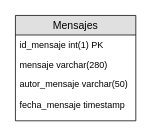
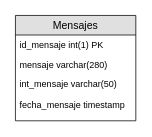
- <mxCell id="5" value="autor_mensaje varchar(50)&#10;&#10;fecha_mensaje timestamp" style="text;strokeColor=none;fillColor=none;spacingLeft=4;spacingRight=4;overflow=hidden;rotatable=0;points=[[0,0.5],[1,0.5]];portConstraint=eastwest;fontSize=12;" vertex="1" parent="2"><mxGeometry y="78" width="160" height="62" as="geometry" /></mxCell>
+ <mxCell id="5" value="int_mensaje varchar(50)&#10;&#10;fecha_mensaje timestamp" style="text;strokeColor=none;fillColor=none;spacingLeft=4;spacingRight=4;overflow=hidden;rotatable=0;points=[[0,0.5],[1,0.5]];portConstraint=eastwest;fontSize=12;" vertex="1" parent="2"><mxGeometry y="78" width="160" height="62" as="geometry" /></mxCell>
